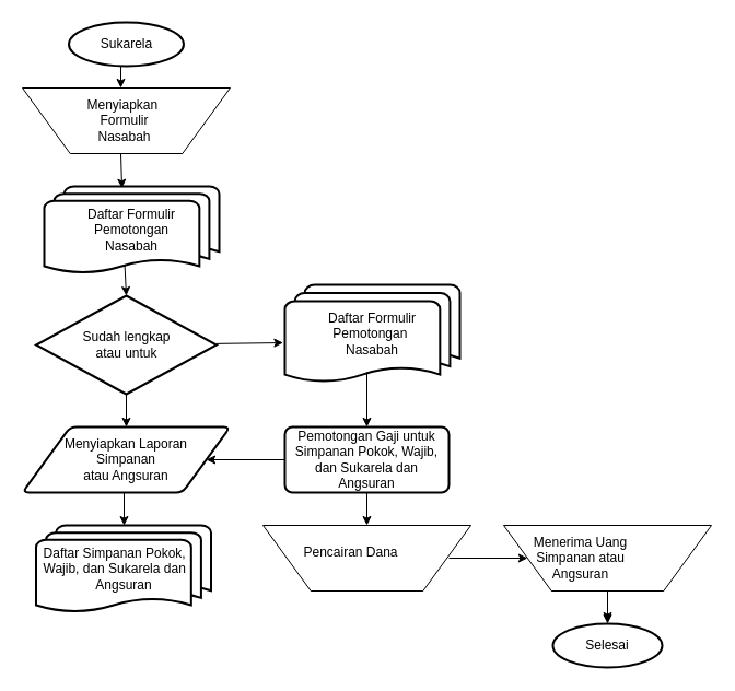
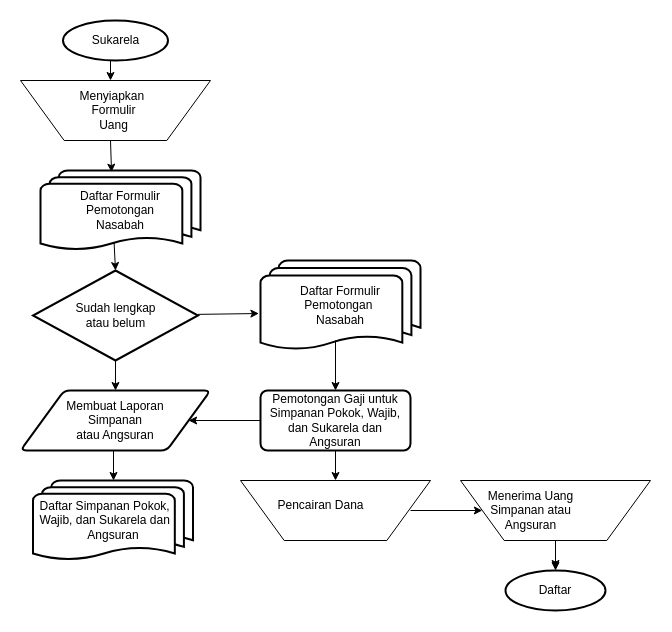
- <mxCell id="14" value="Menyiapkan&amp;nbsp;&lt;br&gt;Formulir&lt;br&gt;Nasabah" style="text;html=1;resizable=0;autosize=1;align=center;verticalAlign=middle;points=[];fillColor=none;strokeColor=none;rounded=0;" vertex="1" parent="1"><mxGeometry x="72.5" y="85" width="80" height="50" as="geometry" /></mxCell>
+ <mxCell id="14" value="Menyiapkan&amp;nbsp;&lt;br&gt;Formulir&lt;br&gt;Uang" style="text;html=1;resizable=0;autosize=1;align=center;verticalAlign=middle;points=[];fillColor=none;strokeColor=none;rounded=0;" vertex="1" parent="1"><mxGeometry x="72.5" y="85" width="80" height="50" as="geometry" /></mxCell>
- <mxCell id="10" value="Sudah lengkap&lt;br&gt;atau untuk" style="strokeWidth=2;html=1;shape=mxgraph.flowchart.decision;whiteSpace=wrap;" vertex="1" parent="1"><mxGeometry x="32.5" y="270" width="165" height="90" as="geometry" /></mxCell>
+ <mxCell id="10" value="Sudah lengkap&lt;br&gt;atau belum" style="strokeWidth=2;html=1;shape=mxgraph.flowchart.decision;whiteSpace=wrap;" vertex="1" parent="1"><mxGeometry x="32.5" y="270" width="165" height="90" as="geometry" /></mxCell>
- <mxCell id="11" value="Menyiapkan Laporan&lt;br&gt;Simpanan&lt;br&gt;atau Angsuran" style="shape=parallelogram;html=1;strokeWidth=2;perimeter=parallelogramPerimeter;whiteSpace=wrap;rounded=1;arcSize=12;size=0.23;" vertex="1" parent="1"><mxGeometry y="390" width="190" height="60" as="geometry" x="20" /></mxCell>
+ <mxCell id="11" value="Membuat Laporan&lt;br&gt;Simpanan&lt;br&gt;atau Angsuran" style="shape=parallelogram;html=1;strokeWidth=2;perimeter=parallelogramPerimeter;whiteSpace=wrap;rounded=1;arcSize=12;size=0.23;" vertex="1" parent="1"><mxGeometry y="390" width="190" height="60" as="geometry" x="20" /></mxCell>
- <mxCell id="13" value="Selesai" style="strokeWidth=2;html=1;shape=mxgraph.flowchart.start_1;whiteSpace=wrap;" vertex="1" parent="1"><mxGeometry x="505" y="570" width="100" height="40" as="geometry" /></mxCell>
+ <mxCell id="13" value="Daftar" style="strokeWidth=2;html=1;shape=mxgraph.flowchart.start_1;whiteSpace=wrap;" vertex="1" parent="1"><mxGeometry x="505" y="570" width="100" height="40" as="geometry" /></mxCell>
